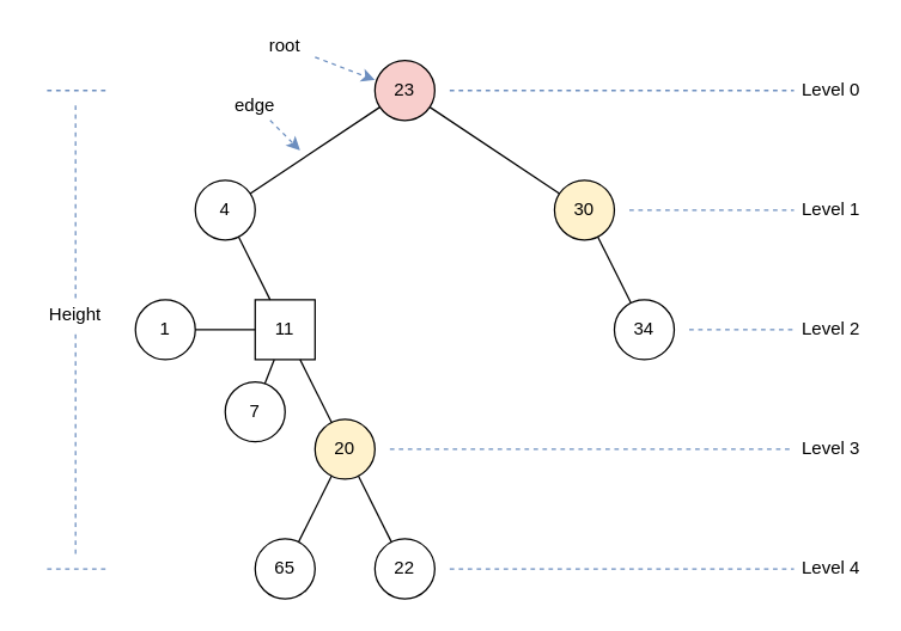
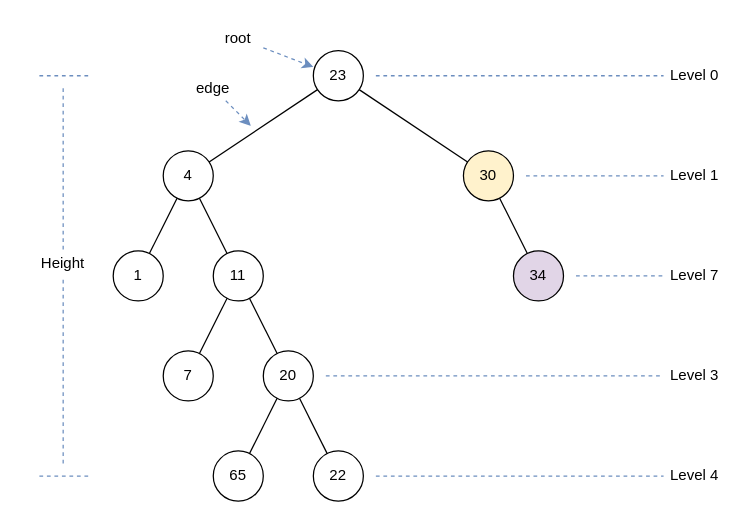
- <mxCell id="3" value="23" style="ellipse;whiteSpace=wrap;html=1;aspect=fixed;fillColor=#f8cecc;" parent="2" vertex="1"><mxGeometry x="160" width="40" height="40" as="geometry" /></mxCell>
+ <mxCell id="3" value="23" style="ellipse;whiteSpace=wrap;html=1;aspect=fixed;" parent="2" vertex="1"><mxGeometry x="160" width="40" height="40" as="geometry" /></mxCell>
- <mxCell id="14" value="" style="endArrow=none;html=1;" parent="2" source="12" target="6" edge="1"><mxGeometry width="50" height="50" relative="1" as="geometry"><mxPoint y="430" as="sourcePoint" /><mxPoint x="50" y="380" as="targetPoint" /></mxGeometry></mxCell>
+ <mxCell id="14" value="" style="endArrow=none;html=1;" parent="2" source="12" target="4" edge="1"><mxGeometry width="50" height="50" relative="1" as="geometry"><mxPoint y="430" as="sourcePoint" /><mxPoint x="50" y="380" as="targetPoint" /></mxGeometry></mxCell>
- <mxCell id="6" value="11" style="whiteSpace=wrap;html=1;aspect=fixed;rounded=0;" parent="2" vertex="1"><mxGeometry x="80" y="160" width="40" height="40" as="geometry" /></mxCell>
+ <mxCell id="6" value="11" style="ellipse;whiteSpace=wrap;html=1;aspect=fixed;" parent="2" vertex="1"><mxGeometry x="80" y="160" width="40" height="40" as="geometry" /></mxCell>
- <mxCell id="8" value="34" style="ellipse;whiteSpace=wrap;html=1;aspect=fixed;" parent="2" vertex="1"><mxGeometry x="320" y="160" width="40" height="40" as="geometry" /></mxCell>
+ <mxCell id="8" value="34" style="ellipse;whiteSpace=wrap;html=1;aspect=fixed;fillColor=#e1d5e7;" parent="2" vertex="1"><mxGeometry x="320" y="160" width="40" height="40" as="geometry" /></mxCell>
- <mxCell id="30" value="Level 2" style="text;html=1;strokeColor=none;fillColor=none;align=center;verticalAlign=middle;whiteSpace=wrap;rounded=0;" parent="1" vertex="1"><mxGeometry x="530" y="210" width="50" height="20" as="geometry" /></mxCell>
+ <mxCell id="30" value="Level 7" style="text;html=1;strokeColor=none;fillColor=none;align=center;verticalAlign=middle;whiteSpace=wrap;rounded=0;" parent="1" vertex="1"><mxGeometry x="530" y="210" width="50" height="20" as="geometry" /></mxCell>
- <mxCell id="7" value="7" style="ellipse;whiteSpace=wrap;html=1;aspect=fixed;" parent="2" vertex="1"><mxGeometry x="60" y="215" width="40" height="40" as="geometry" /></mxCell>
+ <mxCell id="7" value="7" style="ellipse;whiteSpace=wrap;html=1;aspect=fixed;" parent="2" vertex="1"><mxGeometry x="40" y="240" width="40" height="40" as="geometry" /></mxCell>
- <mxCell id="9" value="20" style="ellipse;whiteSpace=wrap;html=1;aspect=fixed;fillColor=#fff2cc;" parent="2" vertex="1"><mxGeometry x="120" y="240" width="40" height="40" as="geometry" /></mxCell>
+ <mxCell id="9" value="20" style="ellipse;whiteSpace=wrap;html=1;aspect=fixed;" parent="2" vertex="1"><mxGeometry x="120" y="240" width="40" height="40" as="geometry" /></mxCell>
